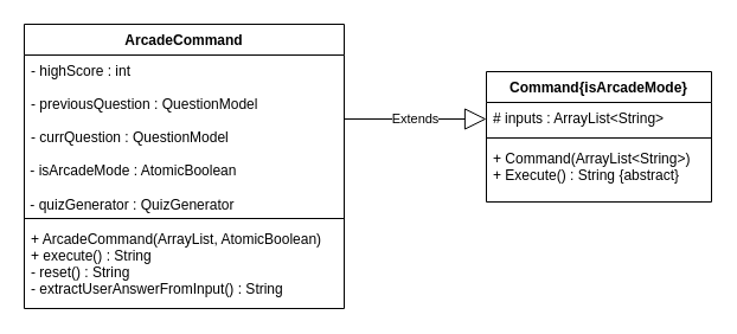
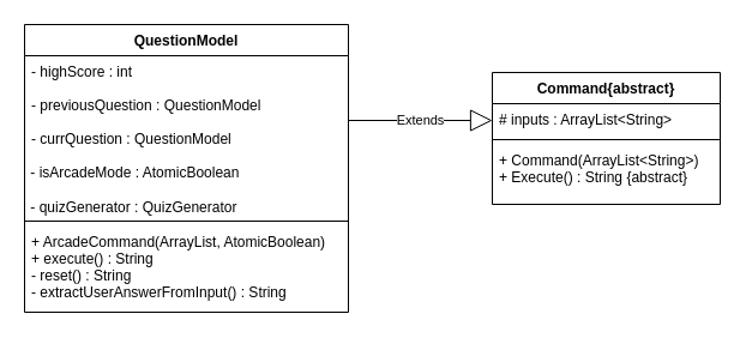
- <mxCell id="2" value="ArcadeCommand" style="swimlane;fontStyle=1;align=center;verticalAlign=top;childLayout=stackLayout;horizontal=1;startSize=26;horizontalStack=0;resizeParent=1;resizeParentMax=0;resizeLast=0;collapsible=1;marginBottom=0;" vertex="1" parent="1"><mxGeometry x="20" y="20" width="270" height="240" as="geometry" /></mxCell>
+ <mxCell id="2" value="QuestionModel" style="swimlane;fontStyle=1;align=center;verticalAlign=top;childLayout=stackLayout;horizontal=1;startSize=26;horizontalStack=0;resizeParent=1;resizeParentMax=0;resizeLast=0;collapsible=1;marginBottom=0;" vertex="1" parent="1"><mxGeometry x="20" y="20" width="270" height="240" as="geometry" /></mxCell>
- <mxCell id="8" value="Command{isArcadeMode}" style="swimlane;fontStyle=1;align=center;verticalAlign=top;childLayout=stackLayout;horizontal=1;startSize=26;horizontalStack=0;resizeParent=1;resizeParentMax=0;resizeLast=0;collapsible=1;marginBottom=0;" vertex="1" parent="1"><mxGeometry x="410" y="60" width="190" height="110" as="geometry" /></mxCell>
+ <mxCell id="8" value="Command{abstract}" style="swimlane;fontStyle=1;align=center;verticalAlign=top;childLayout=stackLayout;horizontal=1;startSize=26;horizontalStack=0;resizeParent=1;resizeParentMax=0;resizeLast=0;collapsible=1;marginBottom=0;" vertex="1" parent="1"><mxGeometry x="410" y="60" width="190" height="110" as="geometry" /></mxCell>
